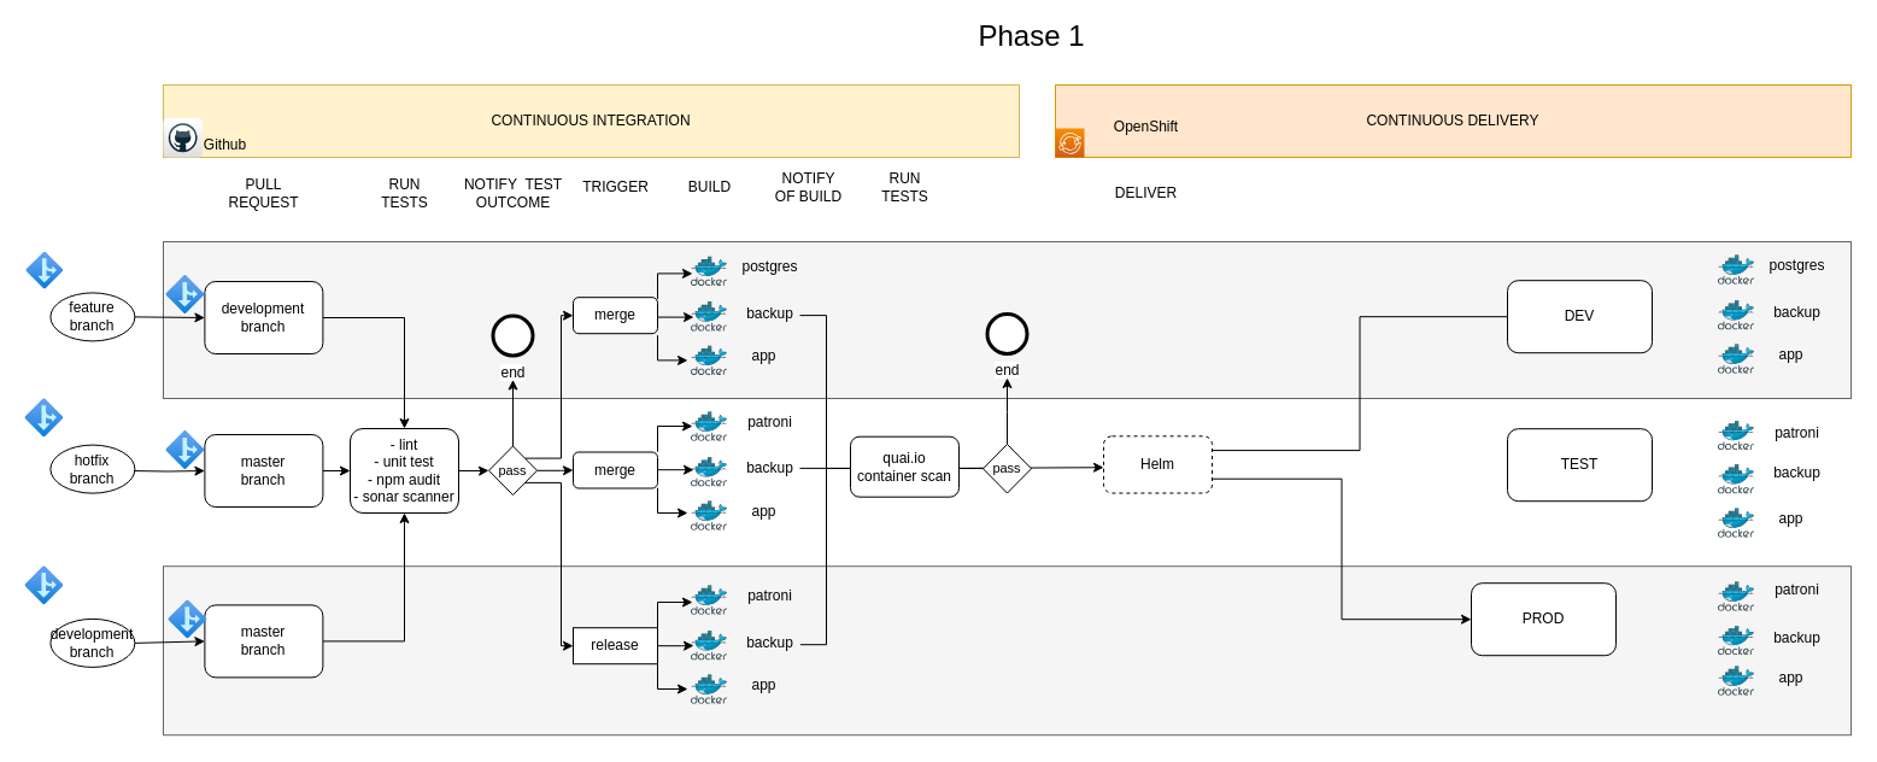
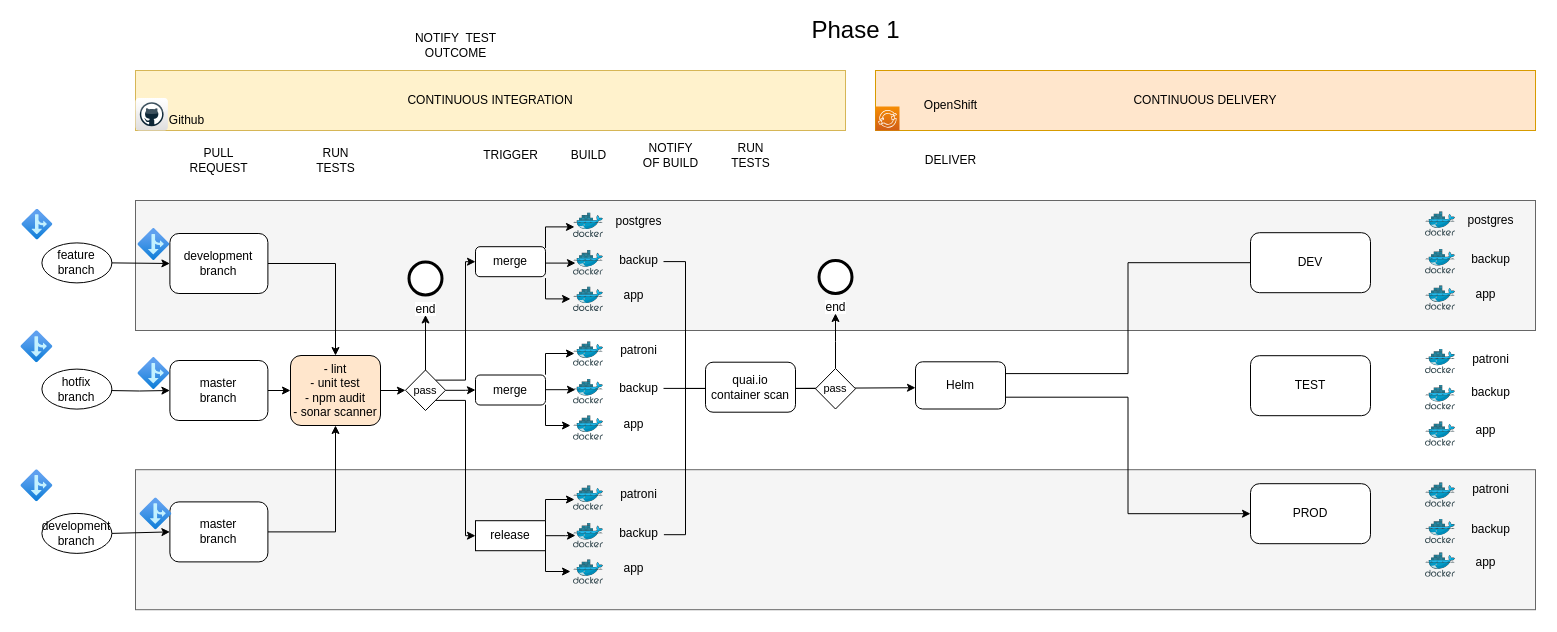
- <mxCell id="10" value="NOTIFY&amp;nbsp; TEST&lt;br&gt;OUTCOME" style="text;html=1;align=center;verticalAlign=middle;resizable=0;points=[];autosize=1;strokeColor=none;fillColor=none;" parent="1" vertex="1"><mxGeometry x="375" y="145" width="100" height="30" as="geometry" /></mxCell>
+ <mxCell id="10" value="NOTIFY&amp;nbsp; TEST&lt;br&gt;OUTCOME" style="text;html=1;align=center;verticalAlign=middle;resizable=0;points=[];autosize=1;strokeColor=none;fillColor=none;" parent="1" vertex="1"><mxGeometry x="405" y="30" width="100" height="30" as="geometry" /></mxCell>
- <mxCell id="61" value="Helm" style="rounded=1;whiteSpace=wrap;html=1;dashed=1;" parent="1" vertex="1"><mxGeometry x="915" y="361.3" width="90" height="47.2" as="geometry" /></mxCell>
+ <mxCell id="61" value="Helm" style="rounded=1;whiteSpace=wrap;html=1;" parent="1" vertex="1"><mxGeometry x="915" y="361.3" width="90" height="47.2" as="geometry" /></mxCell>
- <mxCell id="5" value="- lint&lt;br&gt;- unit test&lt;br&gt;- npm audit &lt;br&gt;- sonar scanner" style="rounded=1;whiteSpace=wrap;html=1;" parent="1" vertex="1"><mxGeometry x="290" y="355" width="90" height="70" as="geometry" /></mxCell>
+ <mxCell id="5" value="- lint&lt;br&gt;- unit test&lt;br&gt;- npm audit &lt;br&gt;- sonar scanner" style="rounded=1;whiteSpace=wrap;html=1;fillColor=#ffe6cc;" parent="1" vertex="1"><mxGeometry x="290" y="355" width="90" height="70" as="geometry" /></mxCell>
- <mxCell id="17" value="PROD" style="rounded=1;whiteSpace=wrap;html=1;" parent="1" vertex="1"><mxGeometry x="1220" y="483.2" width="120" height="60" as="geometry" /></mxCell>
+ <mxCell id="17" value="PROD" style="rounded=1;whiteSpace=wrap;html=1;" parent="1" vertex="1"><mxGeometry x="1250" y="483.2" width="120" height="60" as="geometry" /></mxCell>
